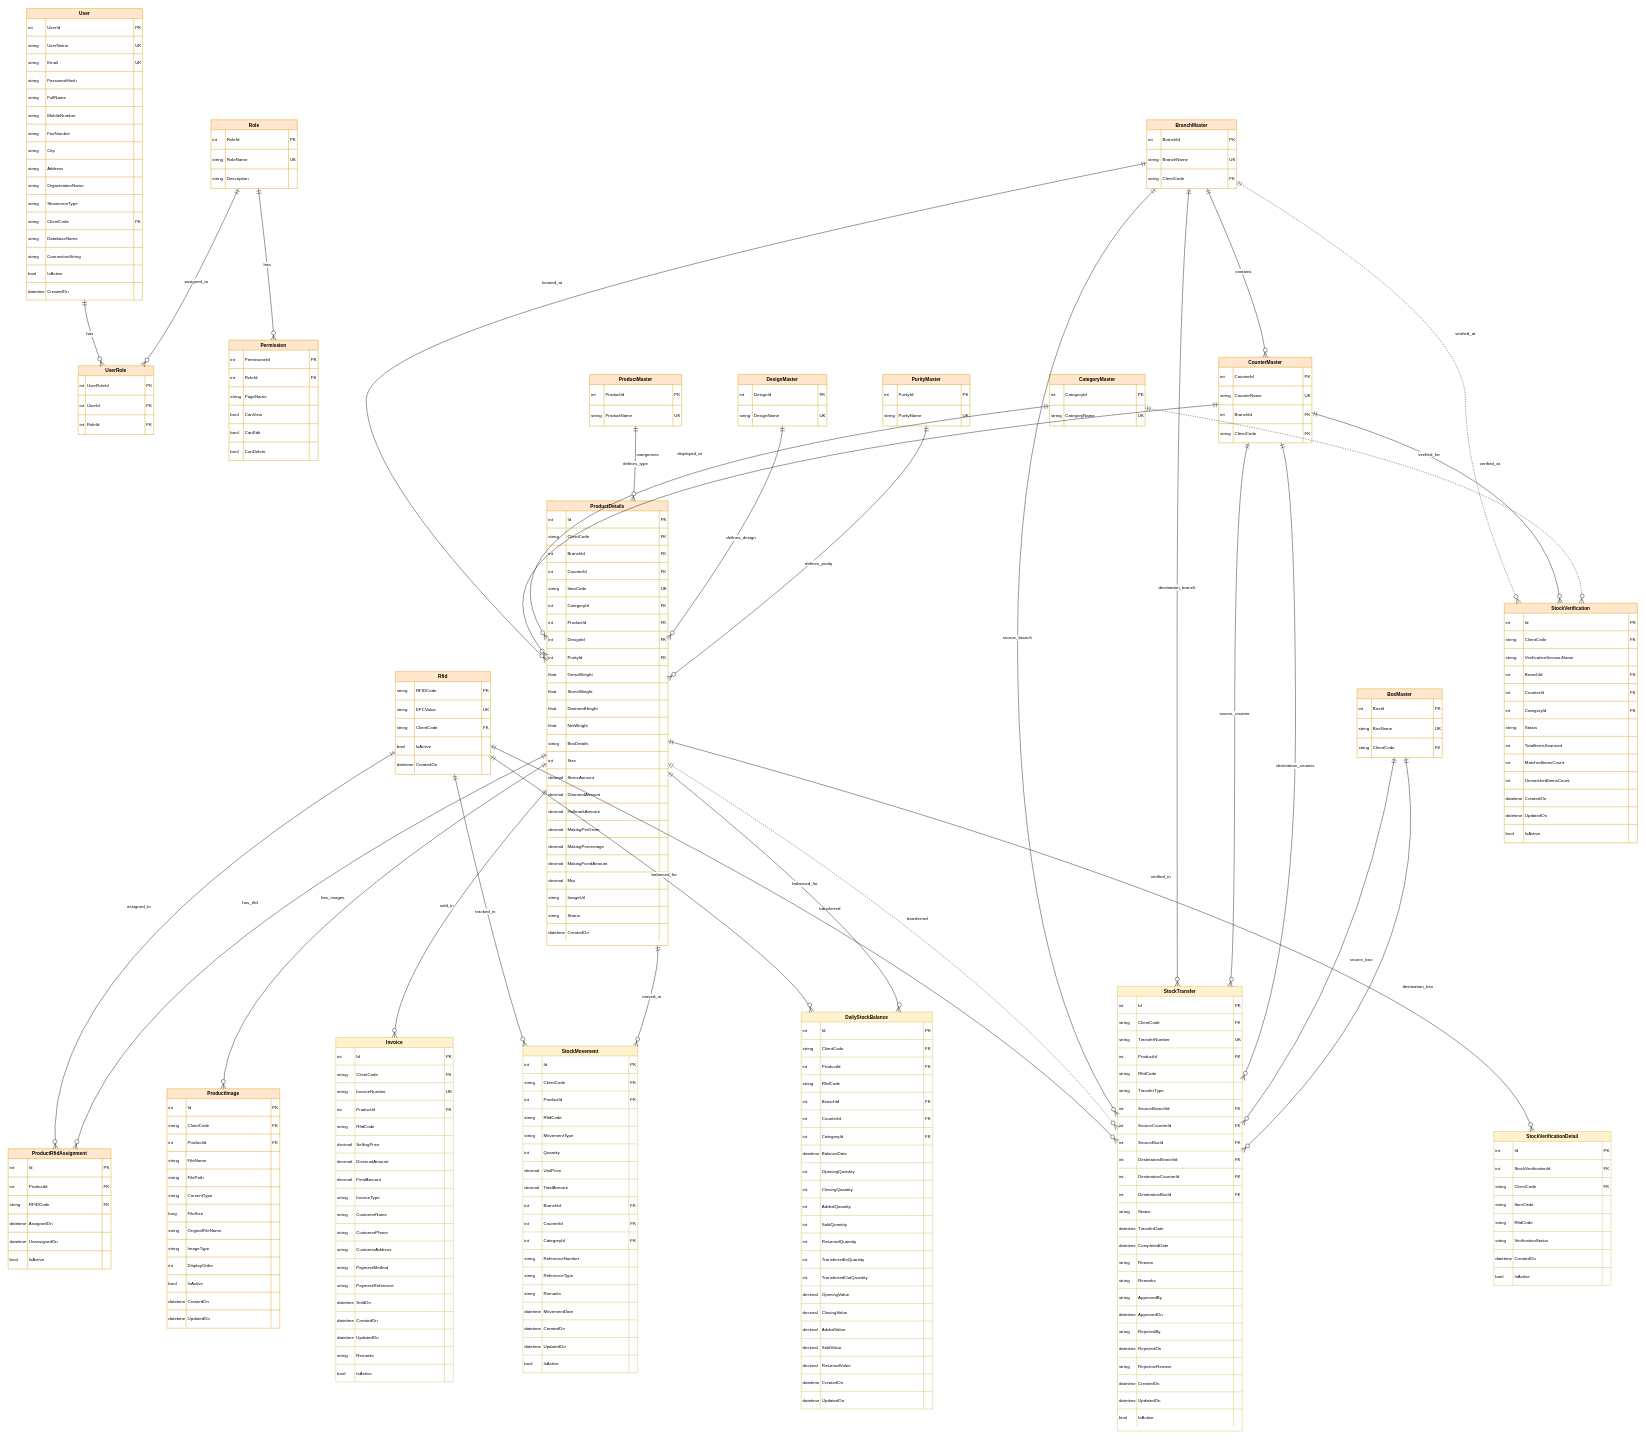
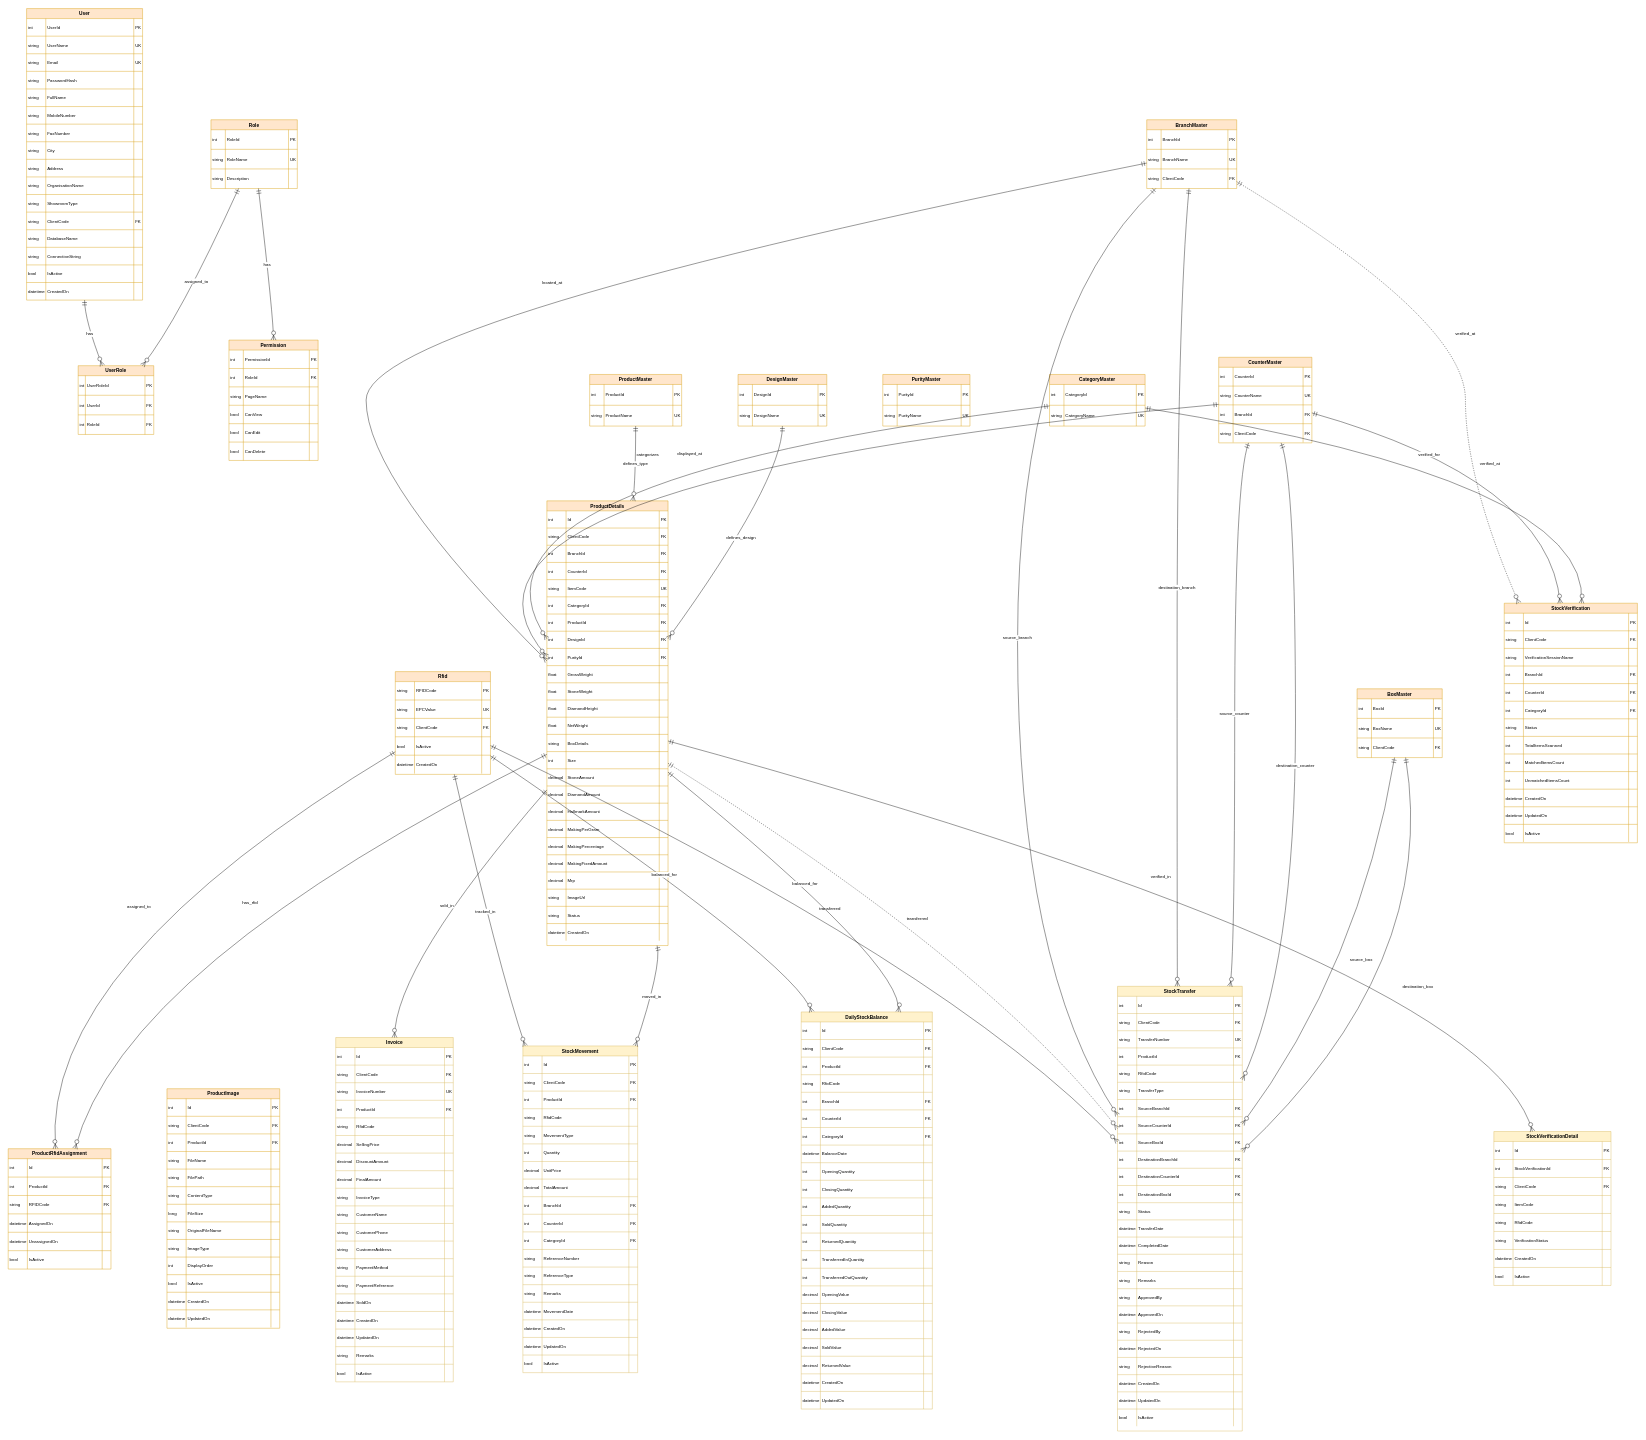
- <mxCell id="826" value="contains" style="curved=1;startArrow=ERmandOne;startSize=10;;endArrow=ERzeroToMany;endSize=10;;exitX=0.67;exitY=1;entryX=0.5;entryY=0;rounded=0;" edge="1" parent="1" source="154" target="167"><mxGeometry relative="1" as="geometry"><Array as="points"><mxPoint x="3163" y="798" /></Array></mxGeometry></mxCell>
- <mxCell id="846" value="verified_for" style="curved=1;startArrow=ERmandOne;startSize=10;endArrow=ERzeroToMany;endSize=10;exitX=1;exitY=0.65;entryX=0.58;entryY=0;rounded=0;dashed=1;" edge="1" parent="1" source="118" target="397"><mxGeometry relative="1" as="geometry"><Array as="points"><mxPoint x="3981" y="1200" /></Array></mxGeometry></mxCell>
+ <mxCell id="846" value="verified_for" style="curved=1;startArrow=ERmandOne;startSize=10;;endArrow=ERzeroToMany;endSize=10;;exitX=1;exitY=0.65;entryX=0.58;entryY=0;rounded=0;" edge="1" parent="1" source="118" target="397"><mxGeometry relative="1" as="geometry"><Array as="points"><mxPoint x="3981" y="1200" /></Array></mxGeometry></mxCell>
- <mxCell id="832" value="defines_purity" style="curved=1;startArrow=ERmandOne;startSize=10;;endArrow=ERzeroToMany;endSize=10;;exitX=0.5;exitY=1;entryX=1;entryY=0.4;rounded=0;" edge="1" parent="1" source="145" target="197"><mxGeometry relative="1" as="geometry"><Array as="points"><mxPoint x="2316" y="1200" /></Array></mxGeometry></mxCell>
- <mxCell id="838" value="has_images" style="curved=1;startArrow=ERmandOne;startSize=10;;endArrow=ERzeroToMany;endSize=10;;exitX=0;exitY=0.59;entryX=0.5;entryY=0;rounded=0;" edge="1" parent="1" source="197" target="344"><mxGeometry relative="1" as="geometry"><Array as="points"><mxPoint x="558" y="2413" /></Array></mxGeometry></mxCell>
